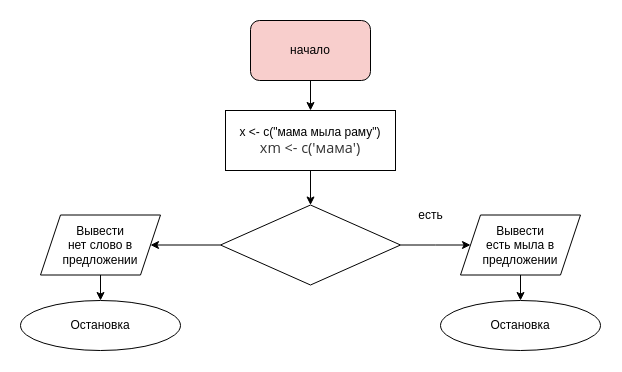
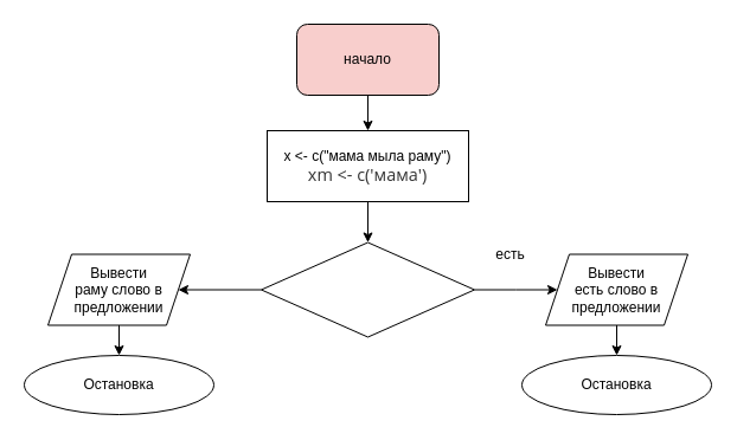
- <mxCell id="11" value="Вывести&lt;br&gt;нет слово в предложении" style="shape=parallelogram;perimeter=parallelogramPerimeter;whiteSpace=wrap;html=1;fixedSize=1;" vertex="1" parent="1"><mxGeometry x="40" y="214.5" width="120" height="60" as="geometry" /></mxCell>
+ <mxCell id="11" value="Вывести&lt;br&gt;раму слово в предложении" style="shape=parallelogram;perimeter=parallelogramPerimeter;whiteSpace=wrap;html=1;fixedSize=1;" vertex="1" parent="1"><mxGeometry x="40" y="214.5" width="120" height="60" as="geometry" /></mxCell>
- <mxCell id="13" value="Вывести&lt;br&gt;есть мыла в предложении" style="shape=parallelogram;perimeter=parallelogramPerimeter;whiteSpace=wrap;html=1;fixedSize=1;" vertex="1" parent="1"><mxGeometry x="460" y="214.5" width="120" height="60" as="geometry" /></mxCell>
+ <mxCell id="13" value="Вывести&lt;br&gt;есть слово в предложении" style="shape=parallelogram;perimeter=parallelogramPerimeter;whiteSpace=wrap;html=1;fixedSize=1;" vertex="1" parent="1"><mxGeometry x="460" y="214.5" width="120" height="60" as="geometry" /></mxCell>
